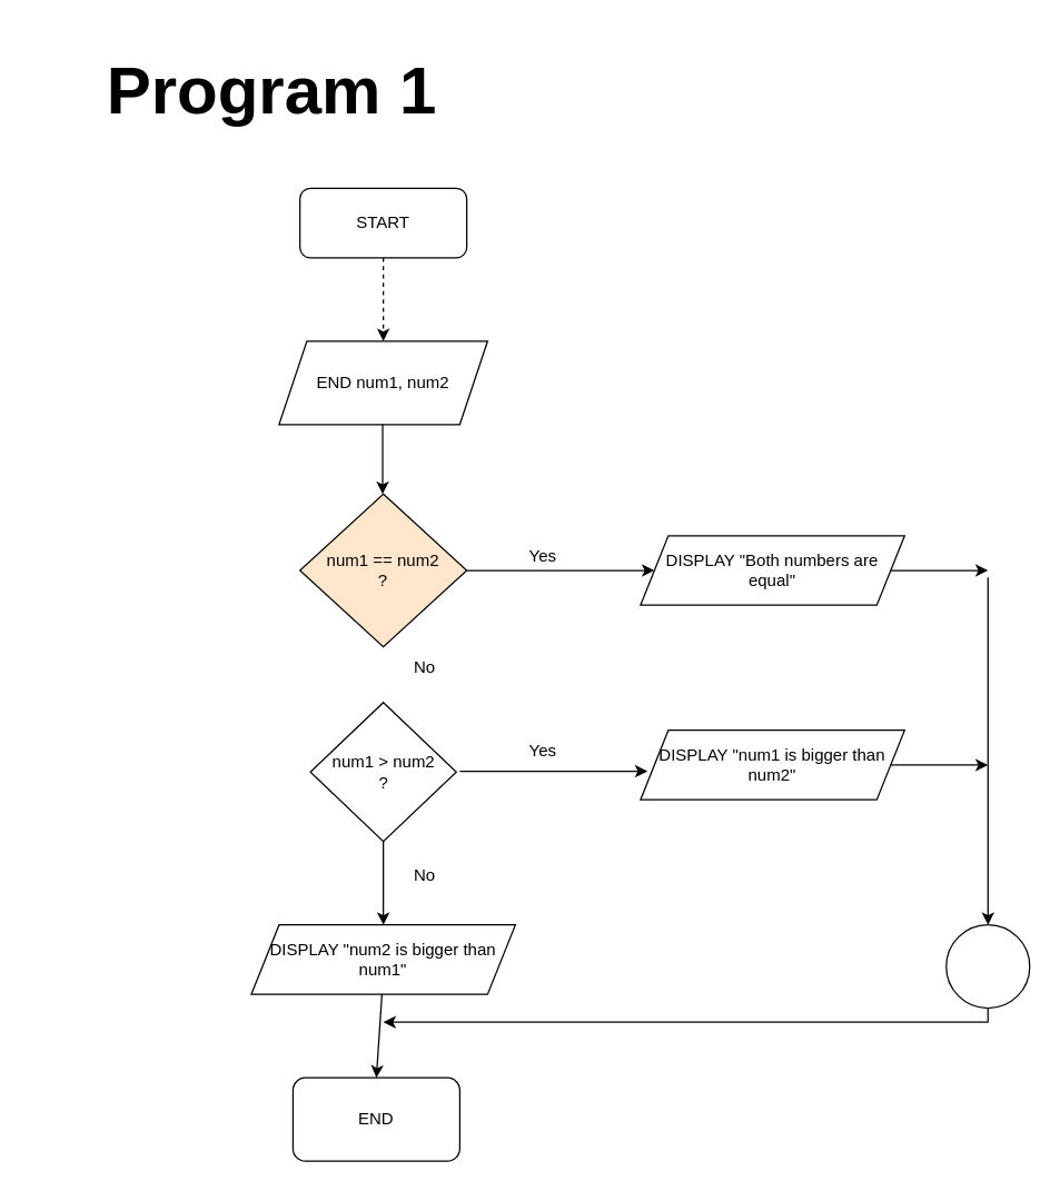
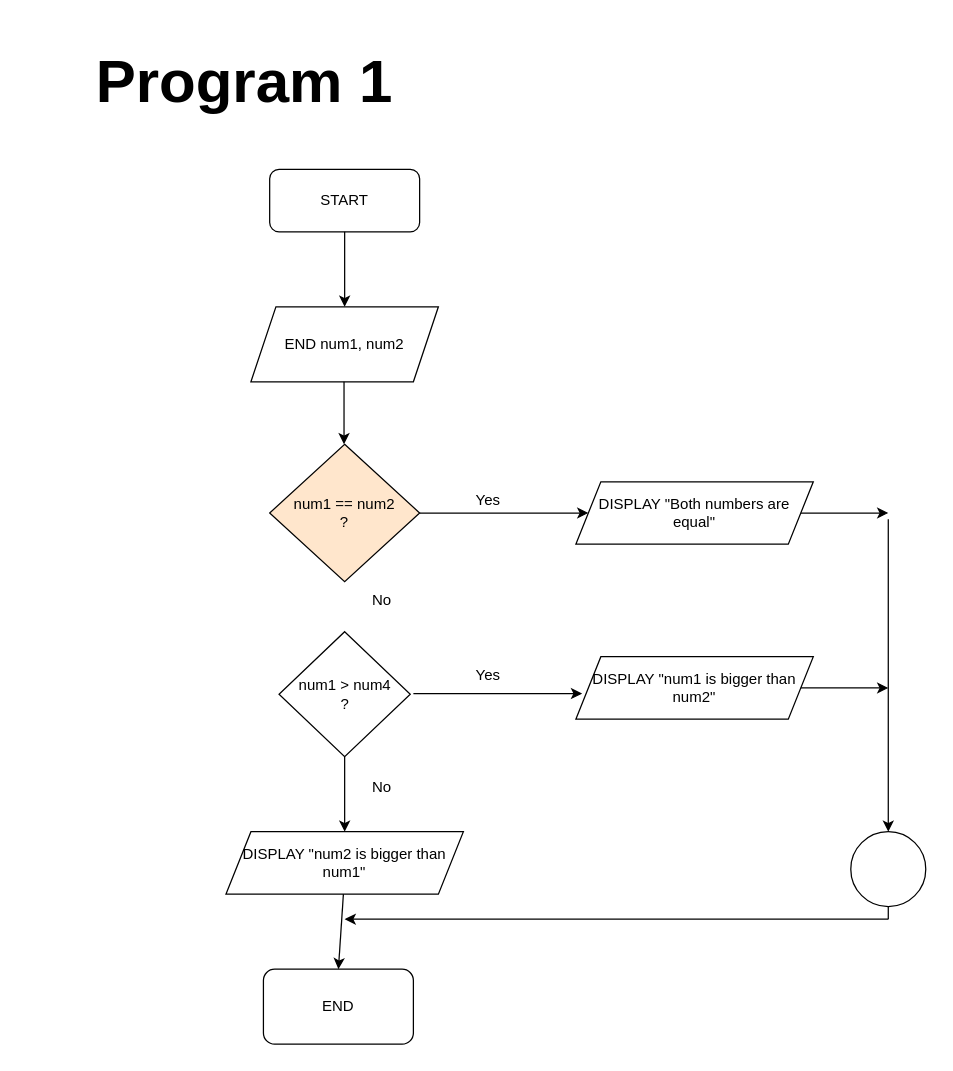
- <mxCell id="6" value="" style="endArrow=classic;html=1;rounded=0;exitX=0.5;exitY=1;exitDx=0;exitDy=0;entryX=0.5;entryY=0;entryDx=0;entryDy=0;dashed=1;" edge="1" parent="1" source="3" target="4"><mxGeometry width="50" height="50" relative="1" as="geometry"><mxPoint x="255" y="355" as="sourcePoint" /><mxPoint x="305" y="305" as="targetPoint" /></mxGeometry></mxCell>
+ <mxCell id="6" value="" style="endArrow=classic;html=1;rounded=0;exitX=0.5;exitY=1;exitDx=0;exitDy=0;entryX=0.5;entryY=0;entryDx=0;entryDy=0;" edge="1" parent="1" source="3" target="4"><mxGeometry width="50" height="50" relative="1" as="geometry"><mxPoint x="255" y="355" as="sourcePoint" /><mxPoint x="305" y="305" as="targetPoint" /></mxGeometry></mxCell>
- <mxCell id="10" value="num1 &amp;gt; num2&lt;div&gt;?&lt;/div&gt;" style="rhombus;whiteSpace=wrap;html=1;" vertex="1" parent="1"><mxGeometry x="222.5" y="505" width="105" height="100" as="geometry" /></mxCell>
+ <mxCell id="10" value="num1 &amp;gt; num4&lt;div&gt;?&lt;/div&gt;" style="rhombus;whiteSpace=wrap;html=1;" vertex="1" parent="1"><mxGeometry x="222.5" y="505" width="105" height="100" as="geometry" /></mxCell>
